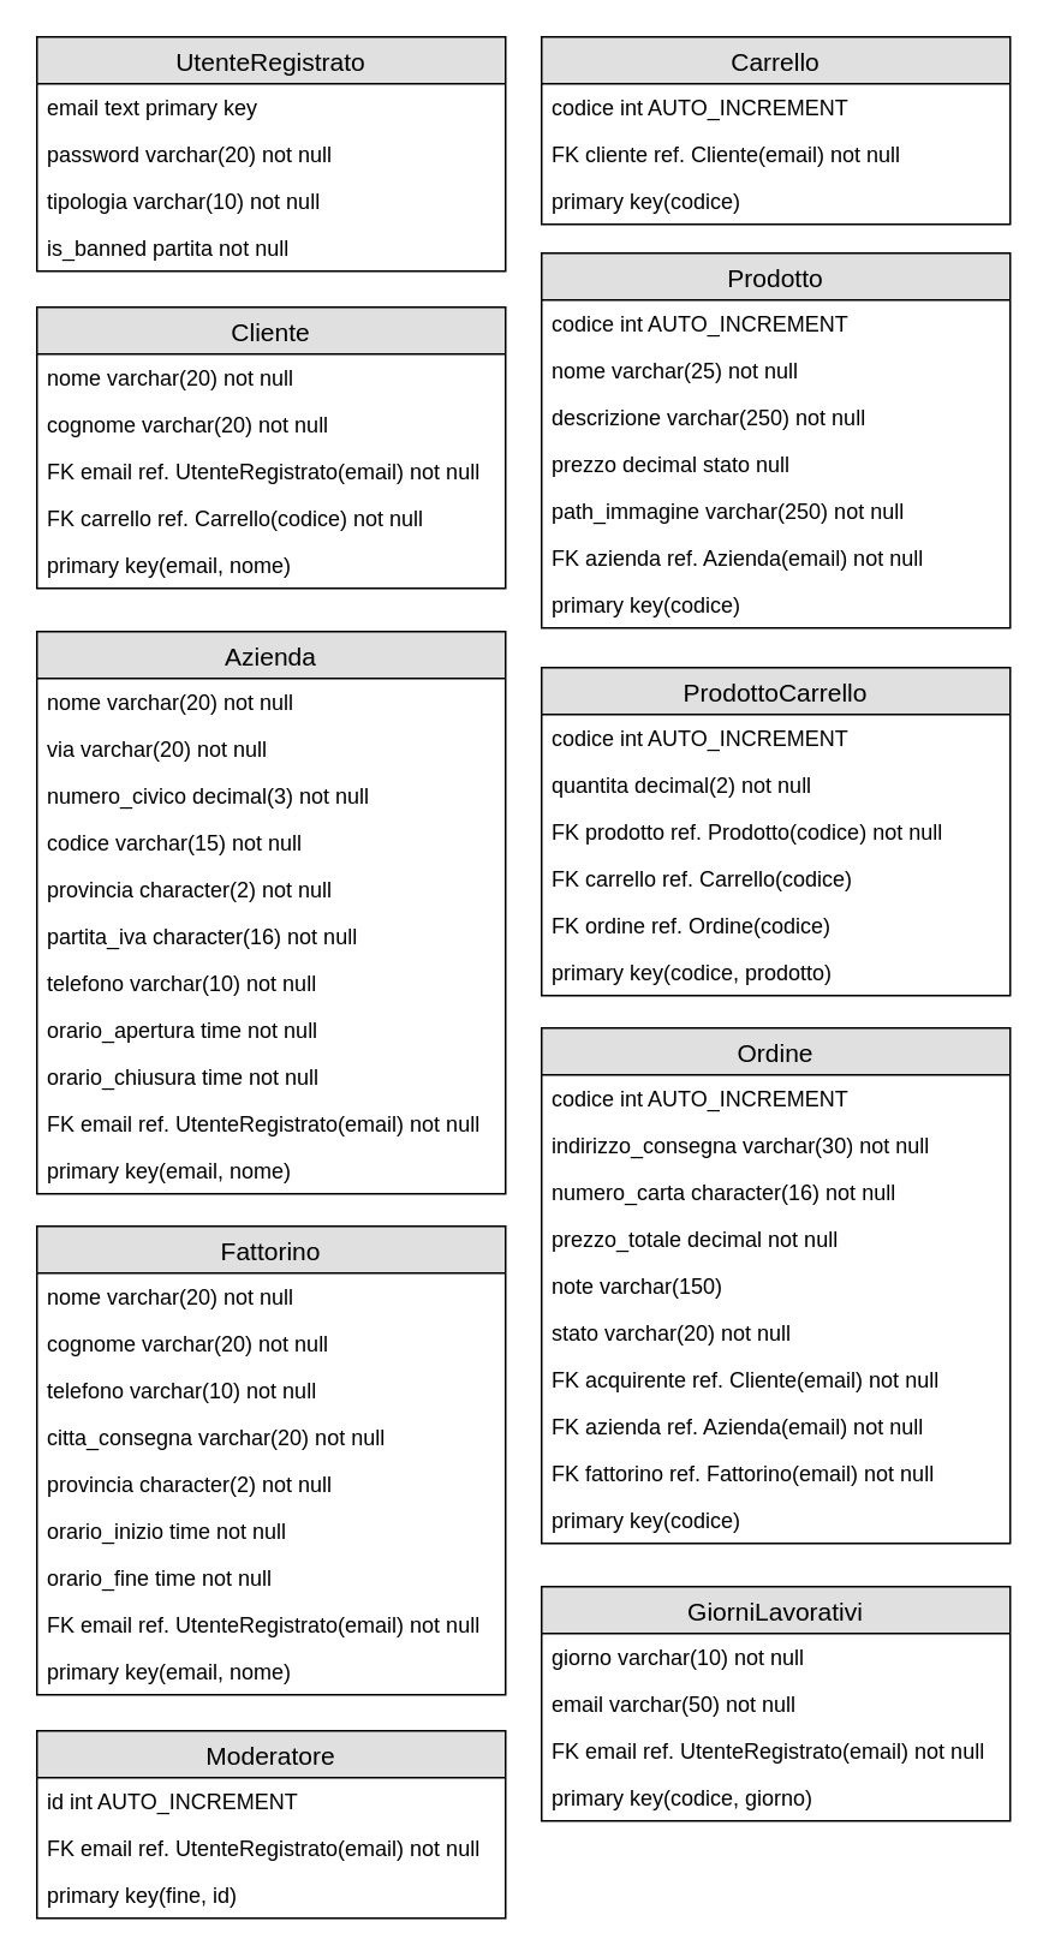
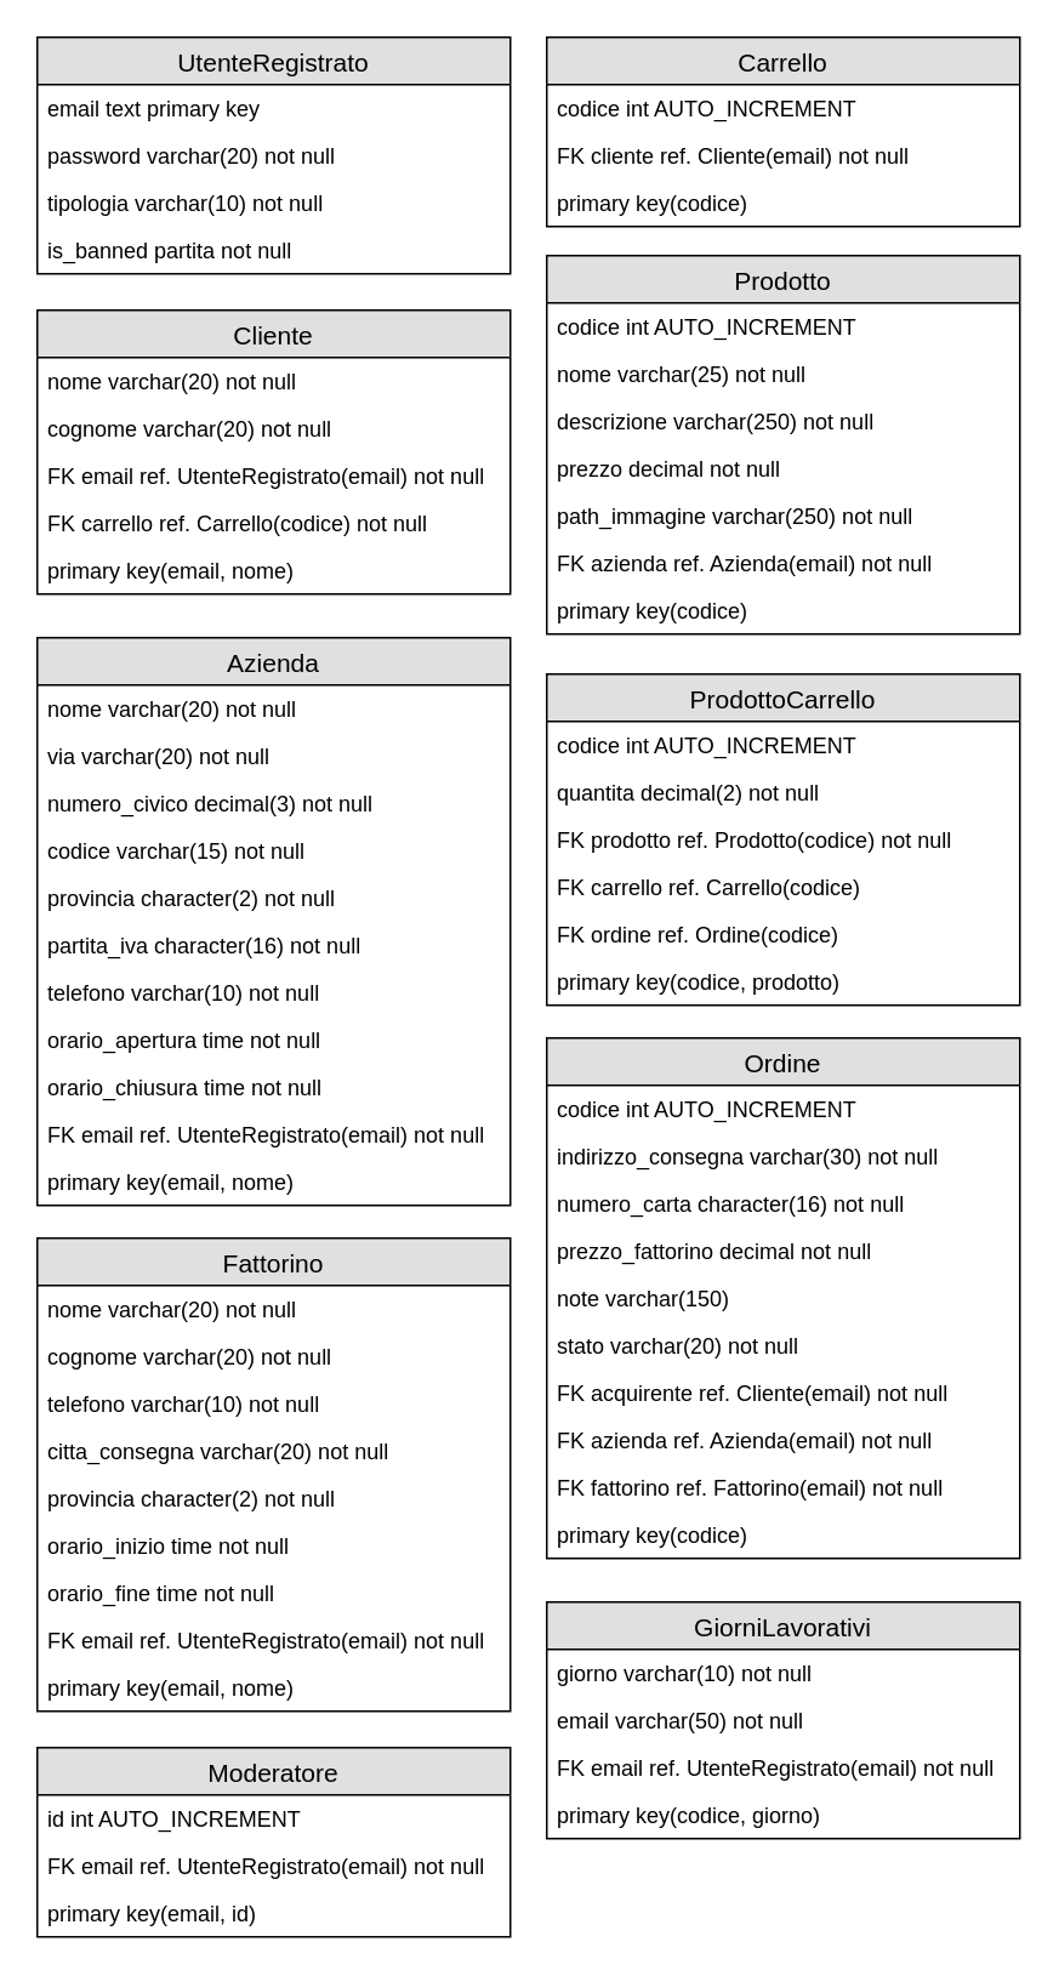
- <mxCell id="52" value="prezzo decimal stato null" style="text;strokeColor=none;fillColor=none;spacingLeft=4;spacingRight=4;overflow=hidden;rotatable=0;points=[[0,0.5],[1,0.5]];portConstraint=eastwest;fontSize=12;" vertex="1" parent="48"><mxGeometry y="104" width="260" height="26" as="geometry" /></mxCell>
+ <mxCell id="52" value="prezzo decimal not null" style="text;strokeColor=none;fillColor=none;spacingLeft=4;spacingRight=4;overflow=hidden;rotatable=0;points=[[0,0.5],[1,0.5]];portConstraint=eastwest;fontSize=12;" vertex="1" parent="48"><mxGeometry y="104" width="260" height="26" as="geometry" /></mxCell>
- <mxCell id="67" value="prezzo_totale decimal not null" style="text;strokeColor=none;fillColor=none;spacingLeft=4;spacingRight=4;overflow=hidden;rotatable=0;points=[[0,0.5],[1,0.5]];portConstraint=eastwest;fontSize=12;" vertex="1" parent="63"><mxGeometry y="104" width="260" height="26" as="geometry" /></mxCell>
+ <mxCell id="67" value="prezzo_fattorino decimal not null" style="text;strokeColor=none;fillColor=none;spacingLeft=4;spacingRight=4;overflow=hidden;rotatable=0;points=[[0,0.5],[1,0.5]];portConstraint=eastwest;fontSize=12;" vertex="1" parent="63"><mxGeometry y="104" width="260" height="26" as="geometry" /></mxCell>
- <mxCell id="38" value="primary key(fine, id)" style="text;strokeColor=none;fillColor=none;spacingLeft=4;spacingRight=4;overflow=hidden;rotatable=0;points=[[0,0.5],[1,0.5]];portConstraint=eastwest;fontSize=12;" parent="35" vertex="1"><mxGeometry y="78" width="260" height="26" as="geometry" /></mxCell>
+ <mxCell id="38" value="primary key(email, id)" style="text;strokeColor=none;fillColor=none;spacingLeft=4;spacingRight=4;overflow=hidden;rotatable=0;points=[[0,0.5],[1,0.5]];portConstraint=eastwest;fontSize=12;" parent="35" vertex="1"><mxGeometry y="78" width="260" height="26" as="geometry" /></mxCell>
